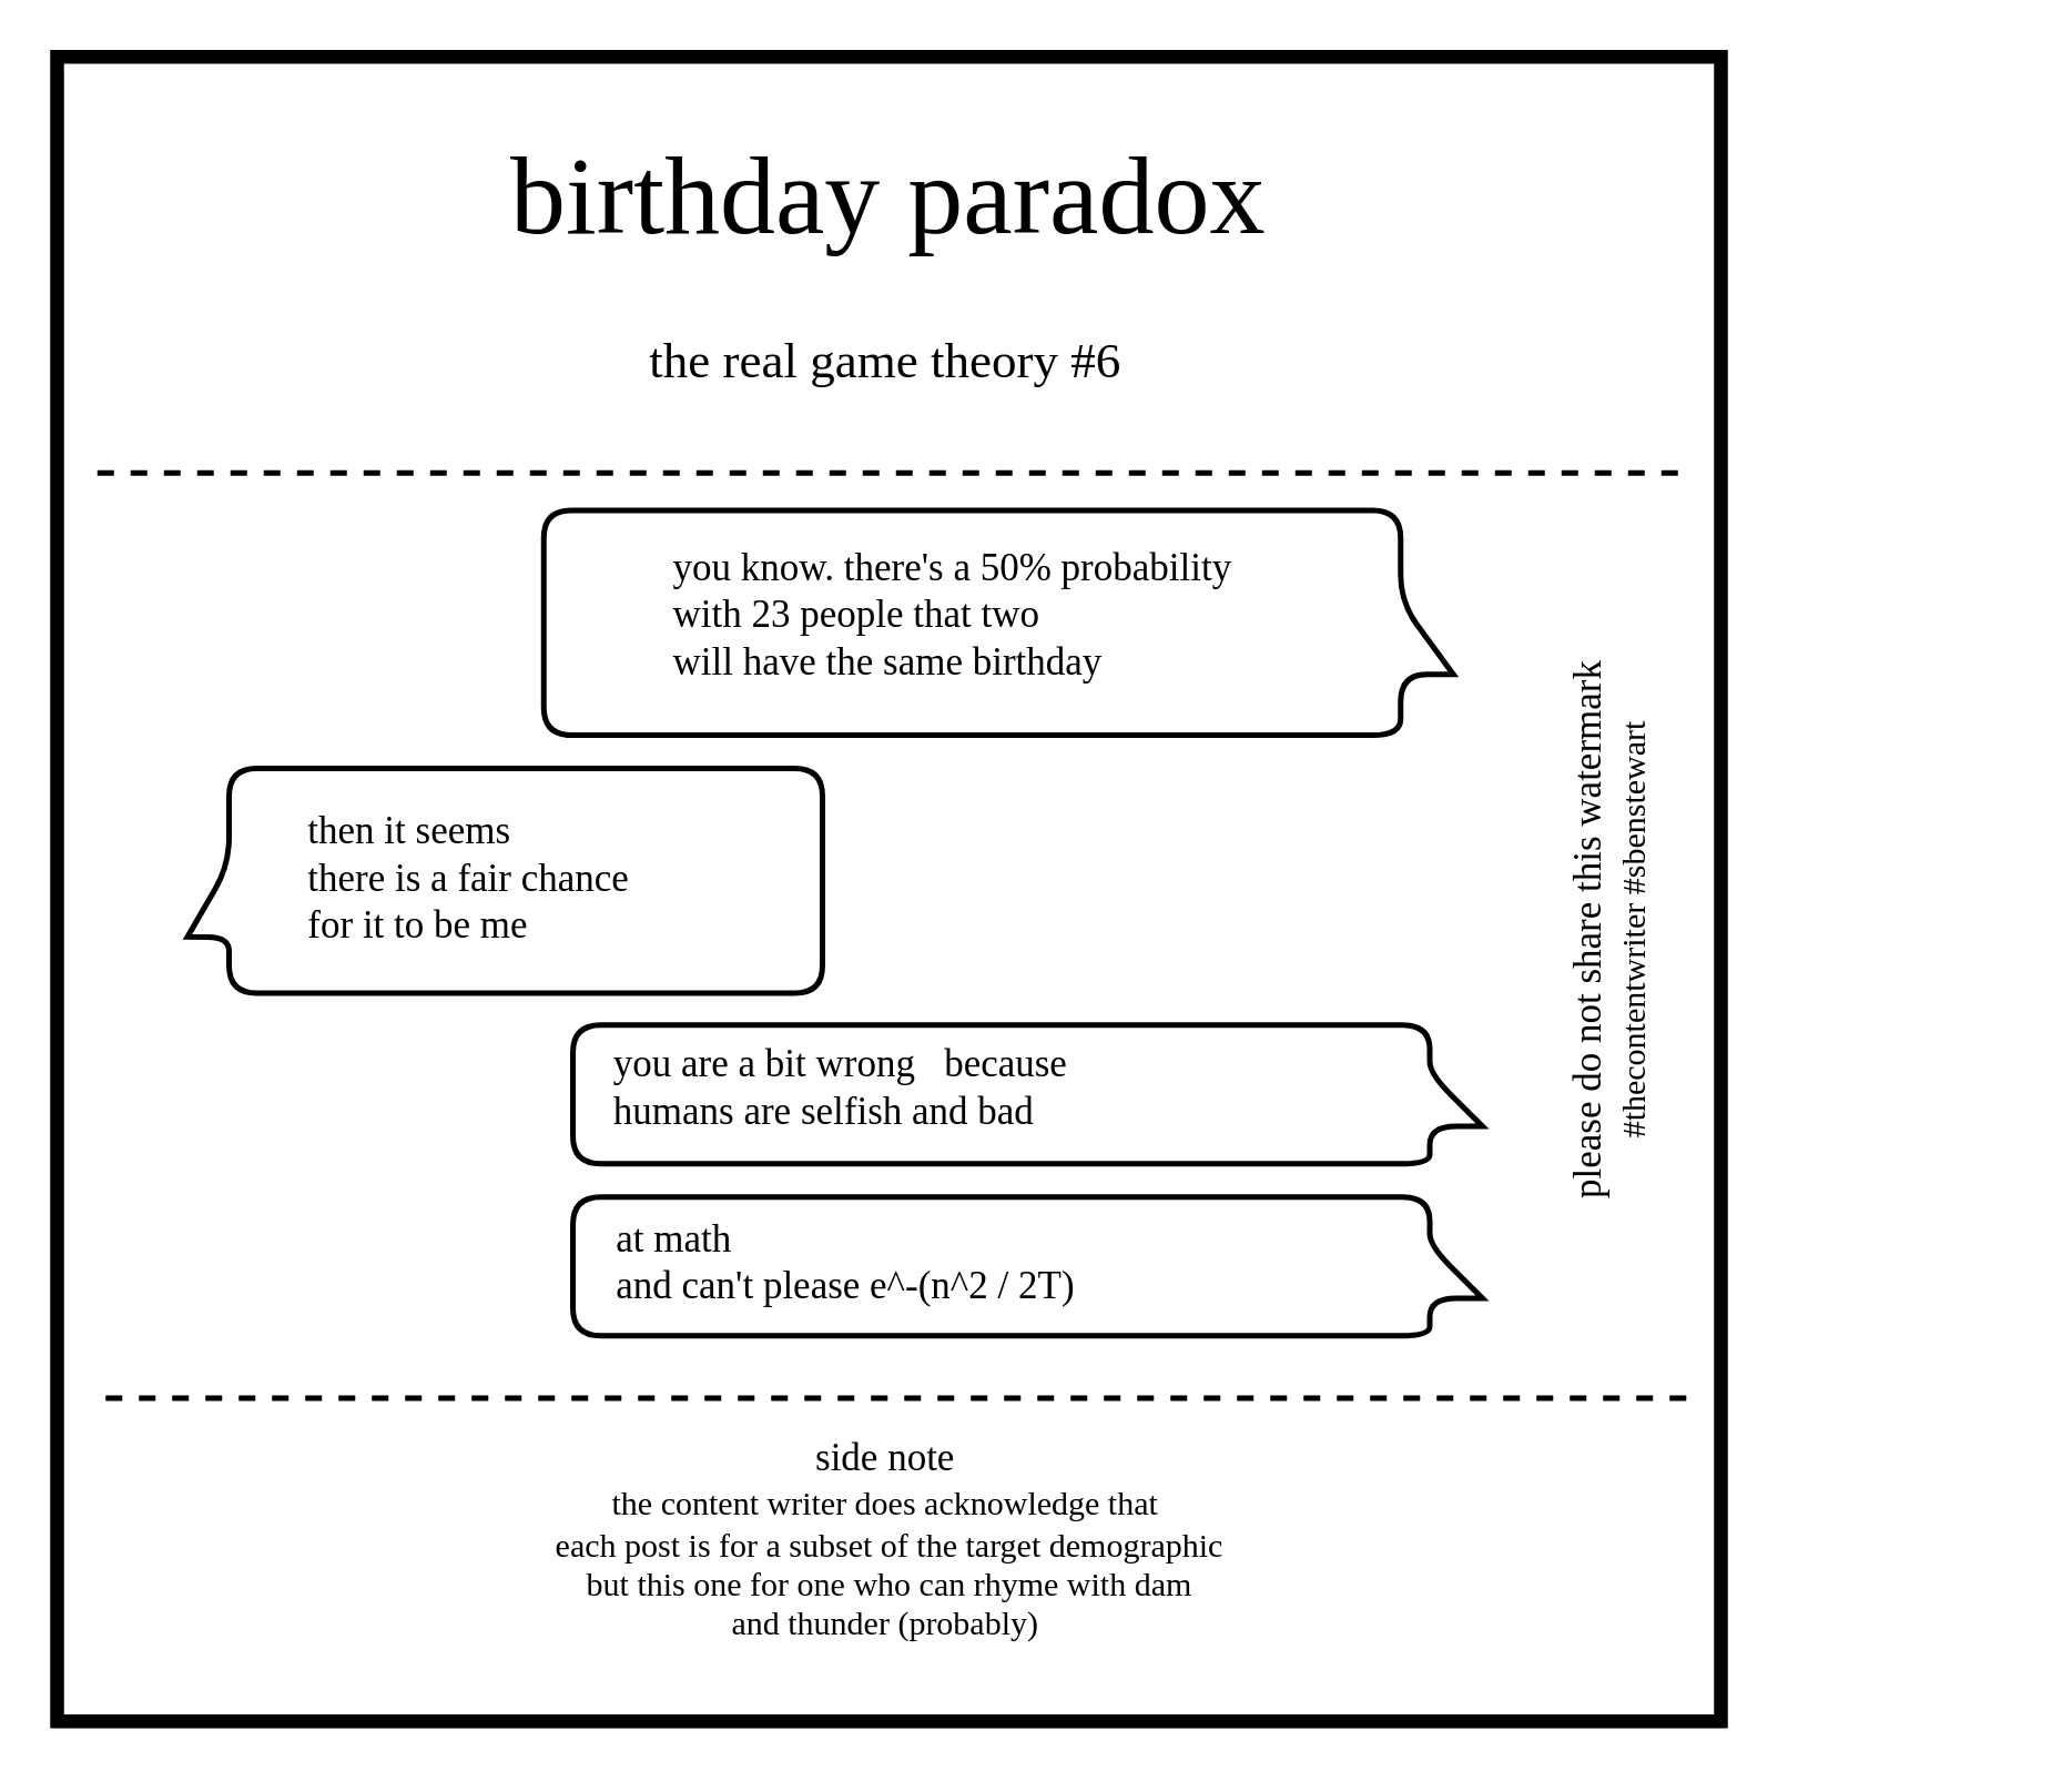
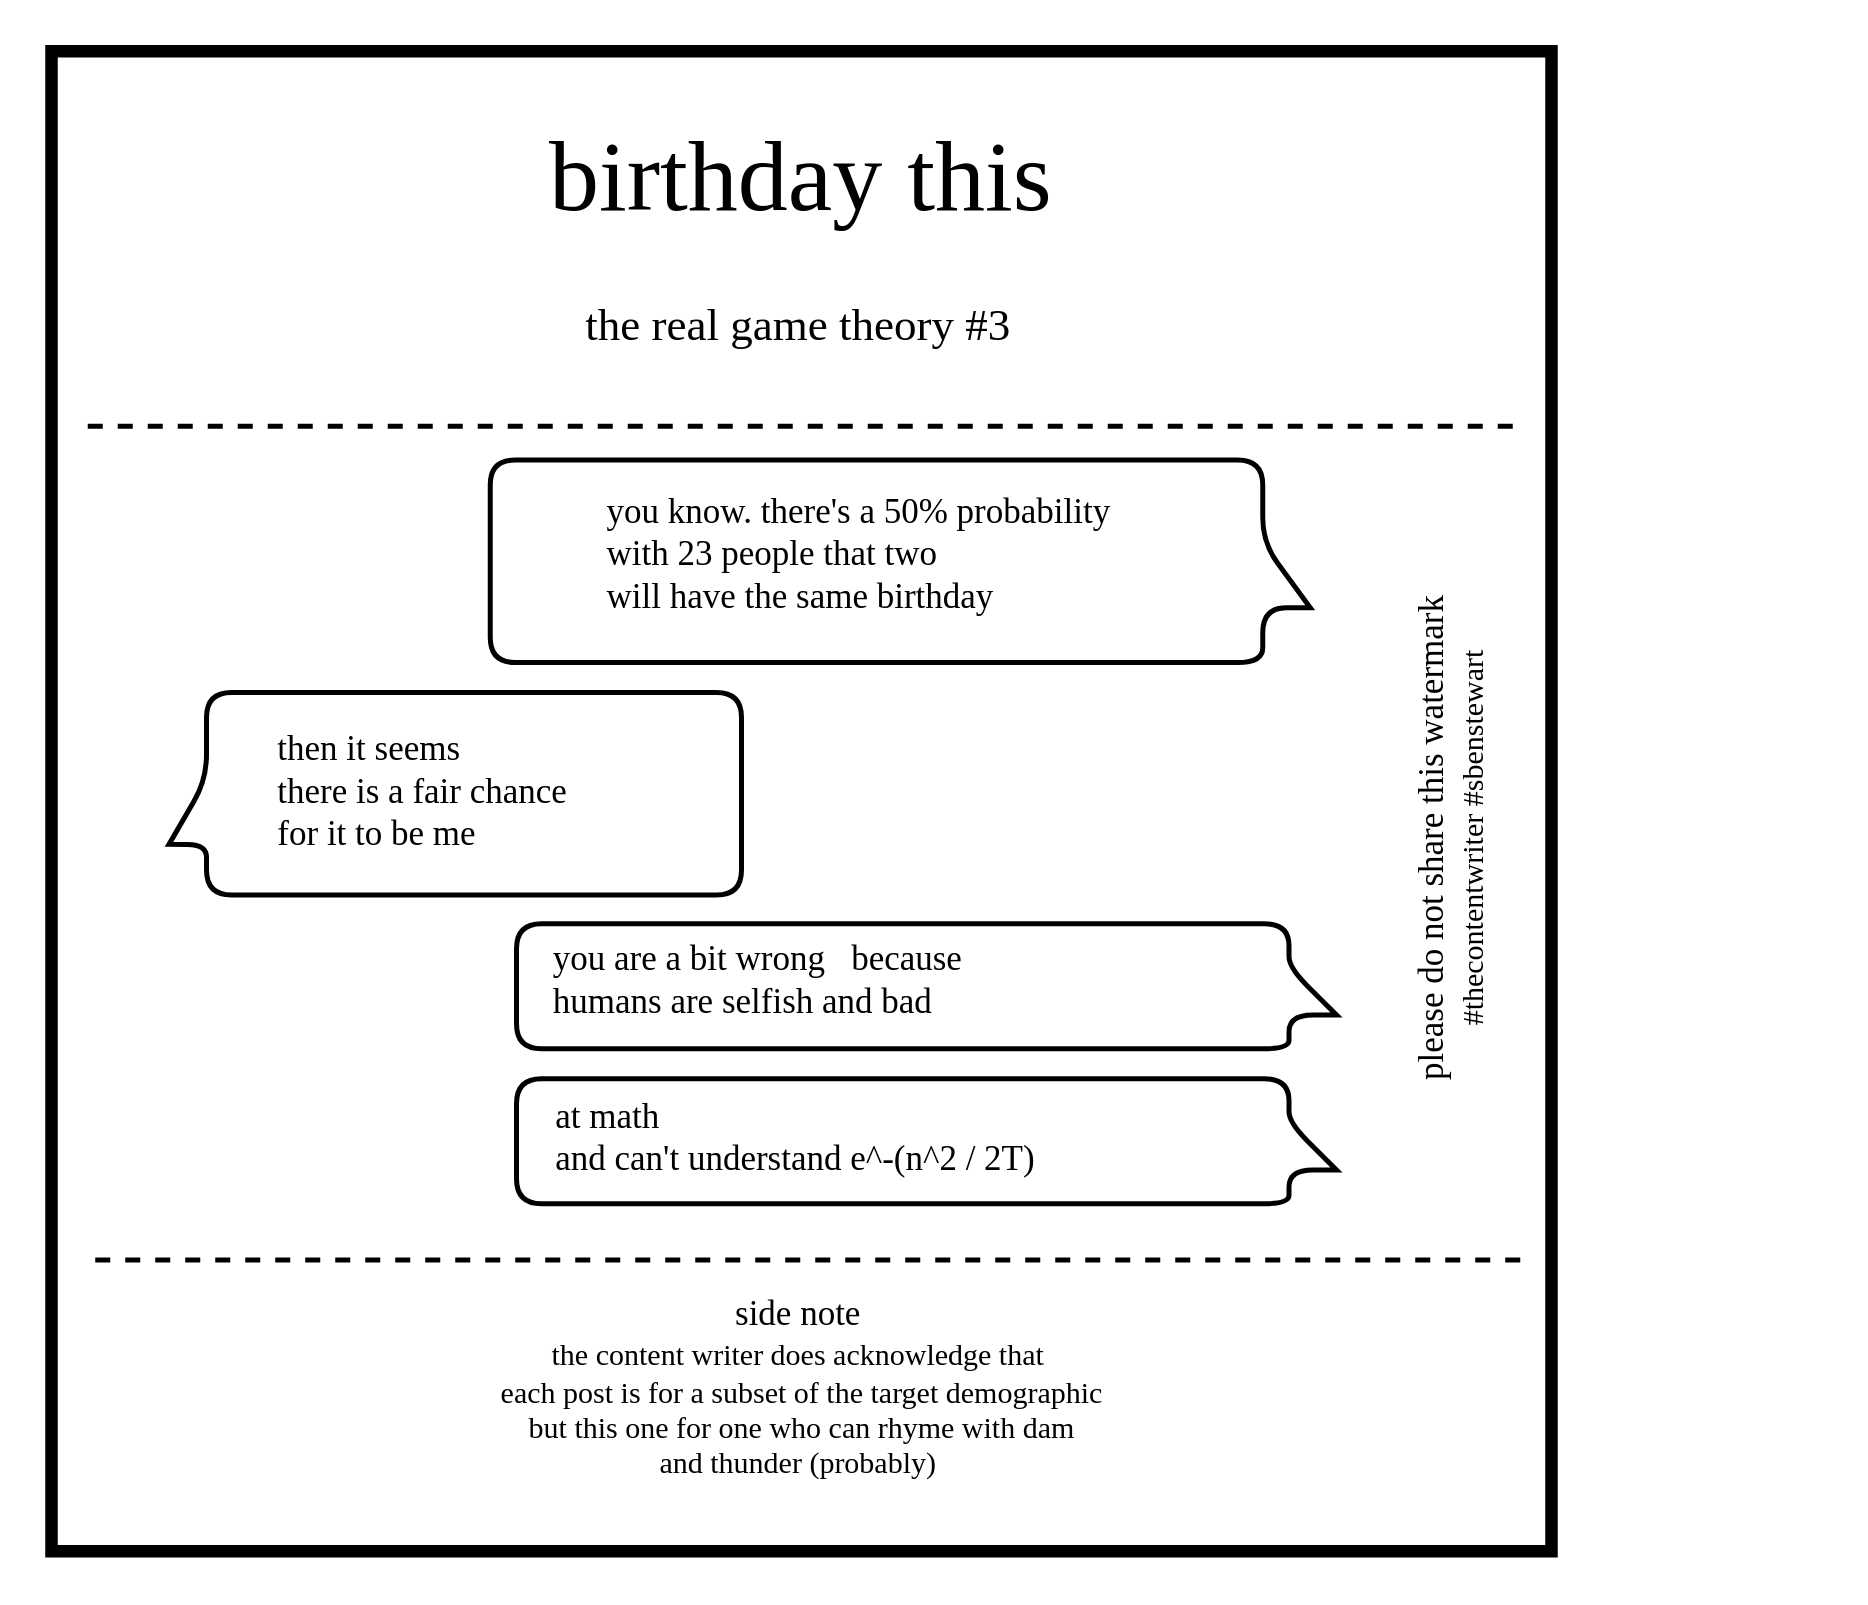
- <mxCell id="4" value="&lt;font face=&quot;xkcd&quot;&gt;&lt;span style=&quot;font-size: 40px&quot;&gt;birthday paradox&lt;/span&gt;&lt;br&gt;&lt;/font&gt;" style="text;html=1;strokeColor=none;fillColor=none;align=center;verticalAlign=middle;whiteSpace=wrap;rounded=0;" parent="1" vertex="1"><mxGeometry x="110" y="60" width="420" height="20" as="geometry" /></mxCell>
+ <mxCell id="4" value="&lt;font face=&quot;xkcd&quot;&gt;&lt;span style=&quot;font-size: 40px&quot;&gt;birthday this&lt;/span&gt;&lt;br&gt;&lt;/font&gt;" style="text;html=1;strokeColor=none;fillColor=none;align=center;verticalAlign=middle;whiteSpace=wrap;rounded=0;" parent="1" vertex="1"><mxGeometry x="110" y="60" width="420" height="20" as="geometry" /></mxCell>
- <mxCell id="5" value="&lt;font face=&quot;xkcd&quot;&gt;&lt;span style=&quot;font-size: 18px&quot;&gt;the real game theory #6&lt;/span&gt;&lt;br&gt;&lt;/font&gt;" style="text;html=1;strokeColor=none;fillColor=none;align=center;verticalAlign=middle;whiteSpace=wrap;rounded=0;" parent="1" vertex="1"><mxGeometry x="79" y="120" width="480" height="20" as="geometry" /></mxCell>
+ <mxCell id="5" value="&lt;font face=&quot;xkcd&quot;&gt;&lt;span style=&quot;font-size: 18px&quot;&gt;the real game theory #3&lt;/span&gt;&lt;br&gt;&lt;/font&gt;" style="text;html=1;strokeColor=none;fillColor=none;align=center;verticalAlign=middle;whiteSpace=wrap;rounded=0;" parent="1" vertex="1"><mxGeometry x="79" y="120" width="480" height="20" as="geometry" /></mxCell>
- <mxCell id="17" value="&lt;div style=&quot;font-family: &amp;#34;xkcd&amp;#34; ; font-size: 14px&quot;&gt;at math&lt;/div&gt;&lt;div style=&quot;font-family: &amp;#34;xkcd&amp;#34; ; font-size: 14px&quot;&gt;and can't please e^-(n^2 / 2T)&lt;/div&gt;" style="text;html=1;strokeColor=none;fillColor=none;align=left;verticalAlign=middle;whiteSpace=wrap;rounded=0;" vertex="1" parent="1"><mxGeometry x="220" y="445" width="270" height="20" as="geometry" /></mxCell>
+ <mxCell id="17" value="&lt;div style=&quot;font-family: &amp;#34;xkcd&amp;#34; ; font-size: 14px&quot;&gt;at math&lt;/div&gt;&lt;div style=&quot;font-family: &amp;#34;xkcd&amp;#34; ; font-size: 14px&quot;&gt;and can't understand e^-(n^2 / 2T)&lt;/div&gt;" style="text;html=1;strokeColor=none;fillColor=none;align=left;verticalAlign=middle;whiteSpace=wrap;rounded=0;" vertex="1" parent="1"><mxGeometry x="220" y="445" width="270" height="20" as="geometry" /></mxCell>
